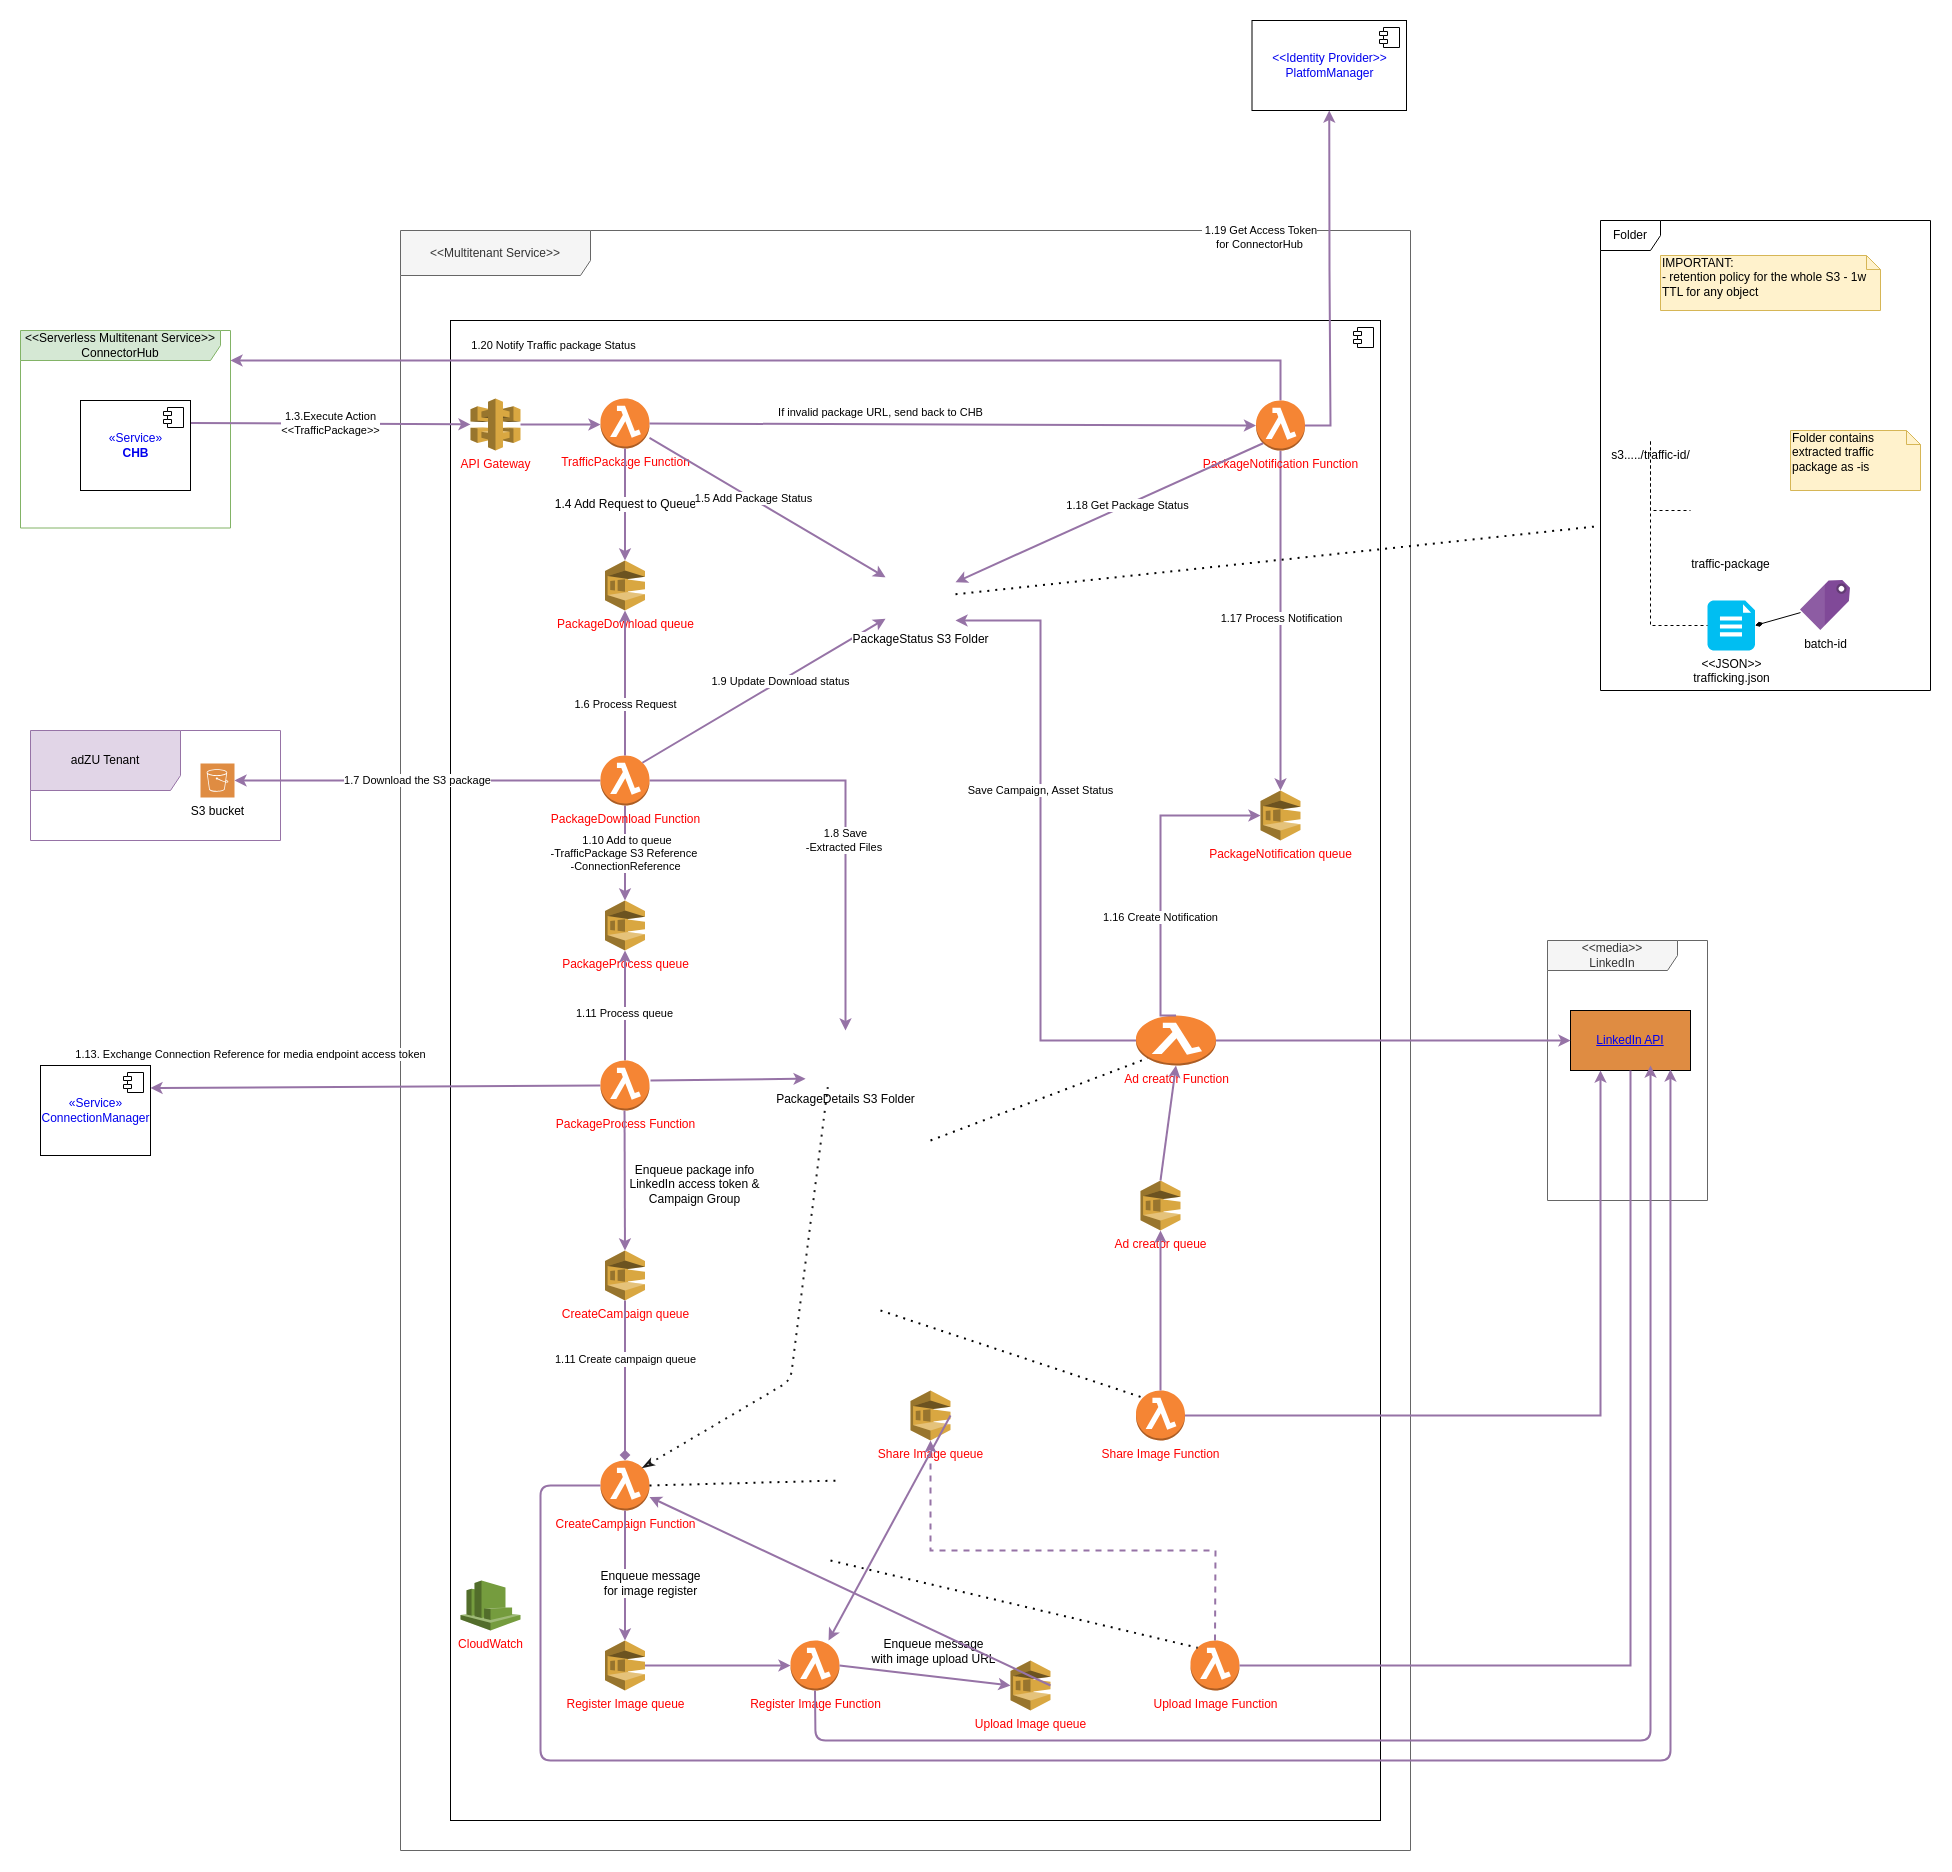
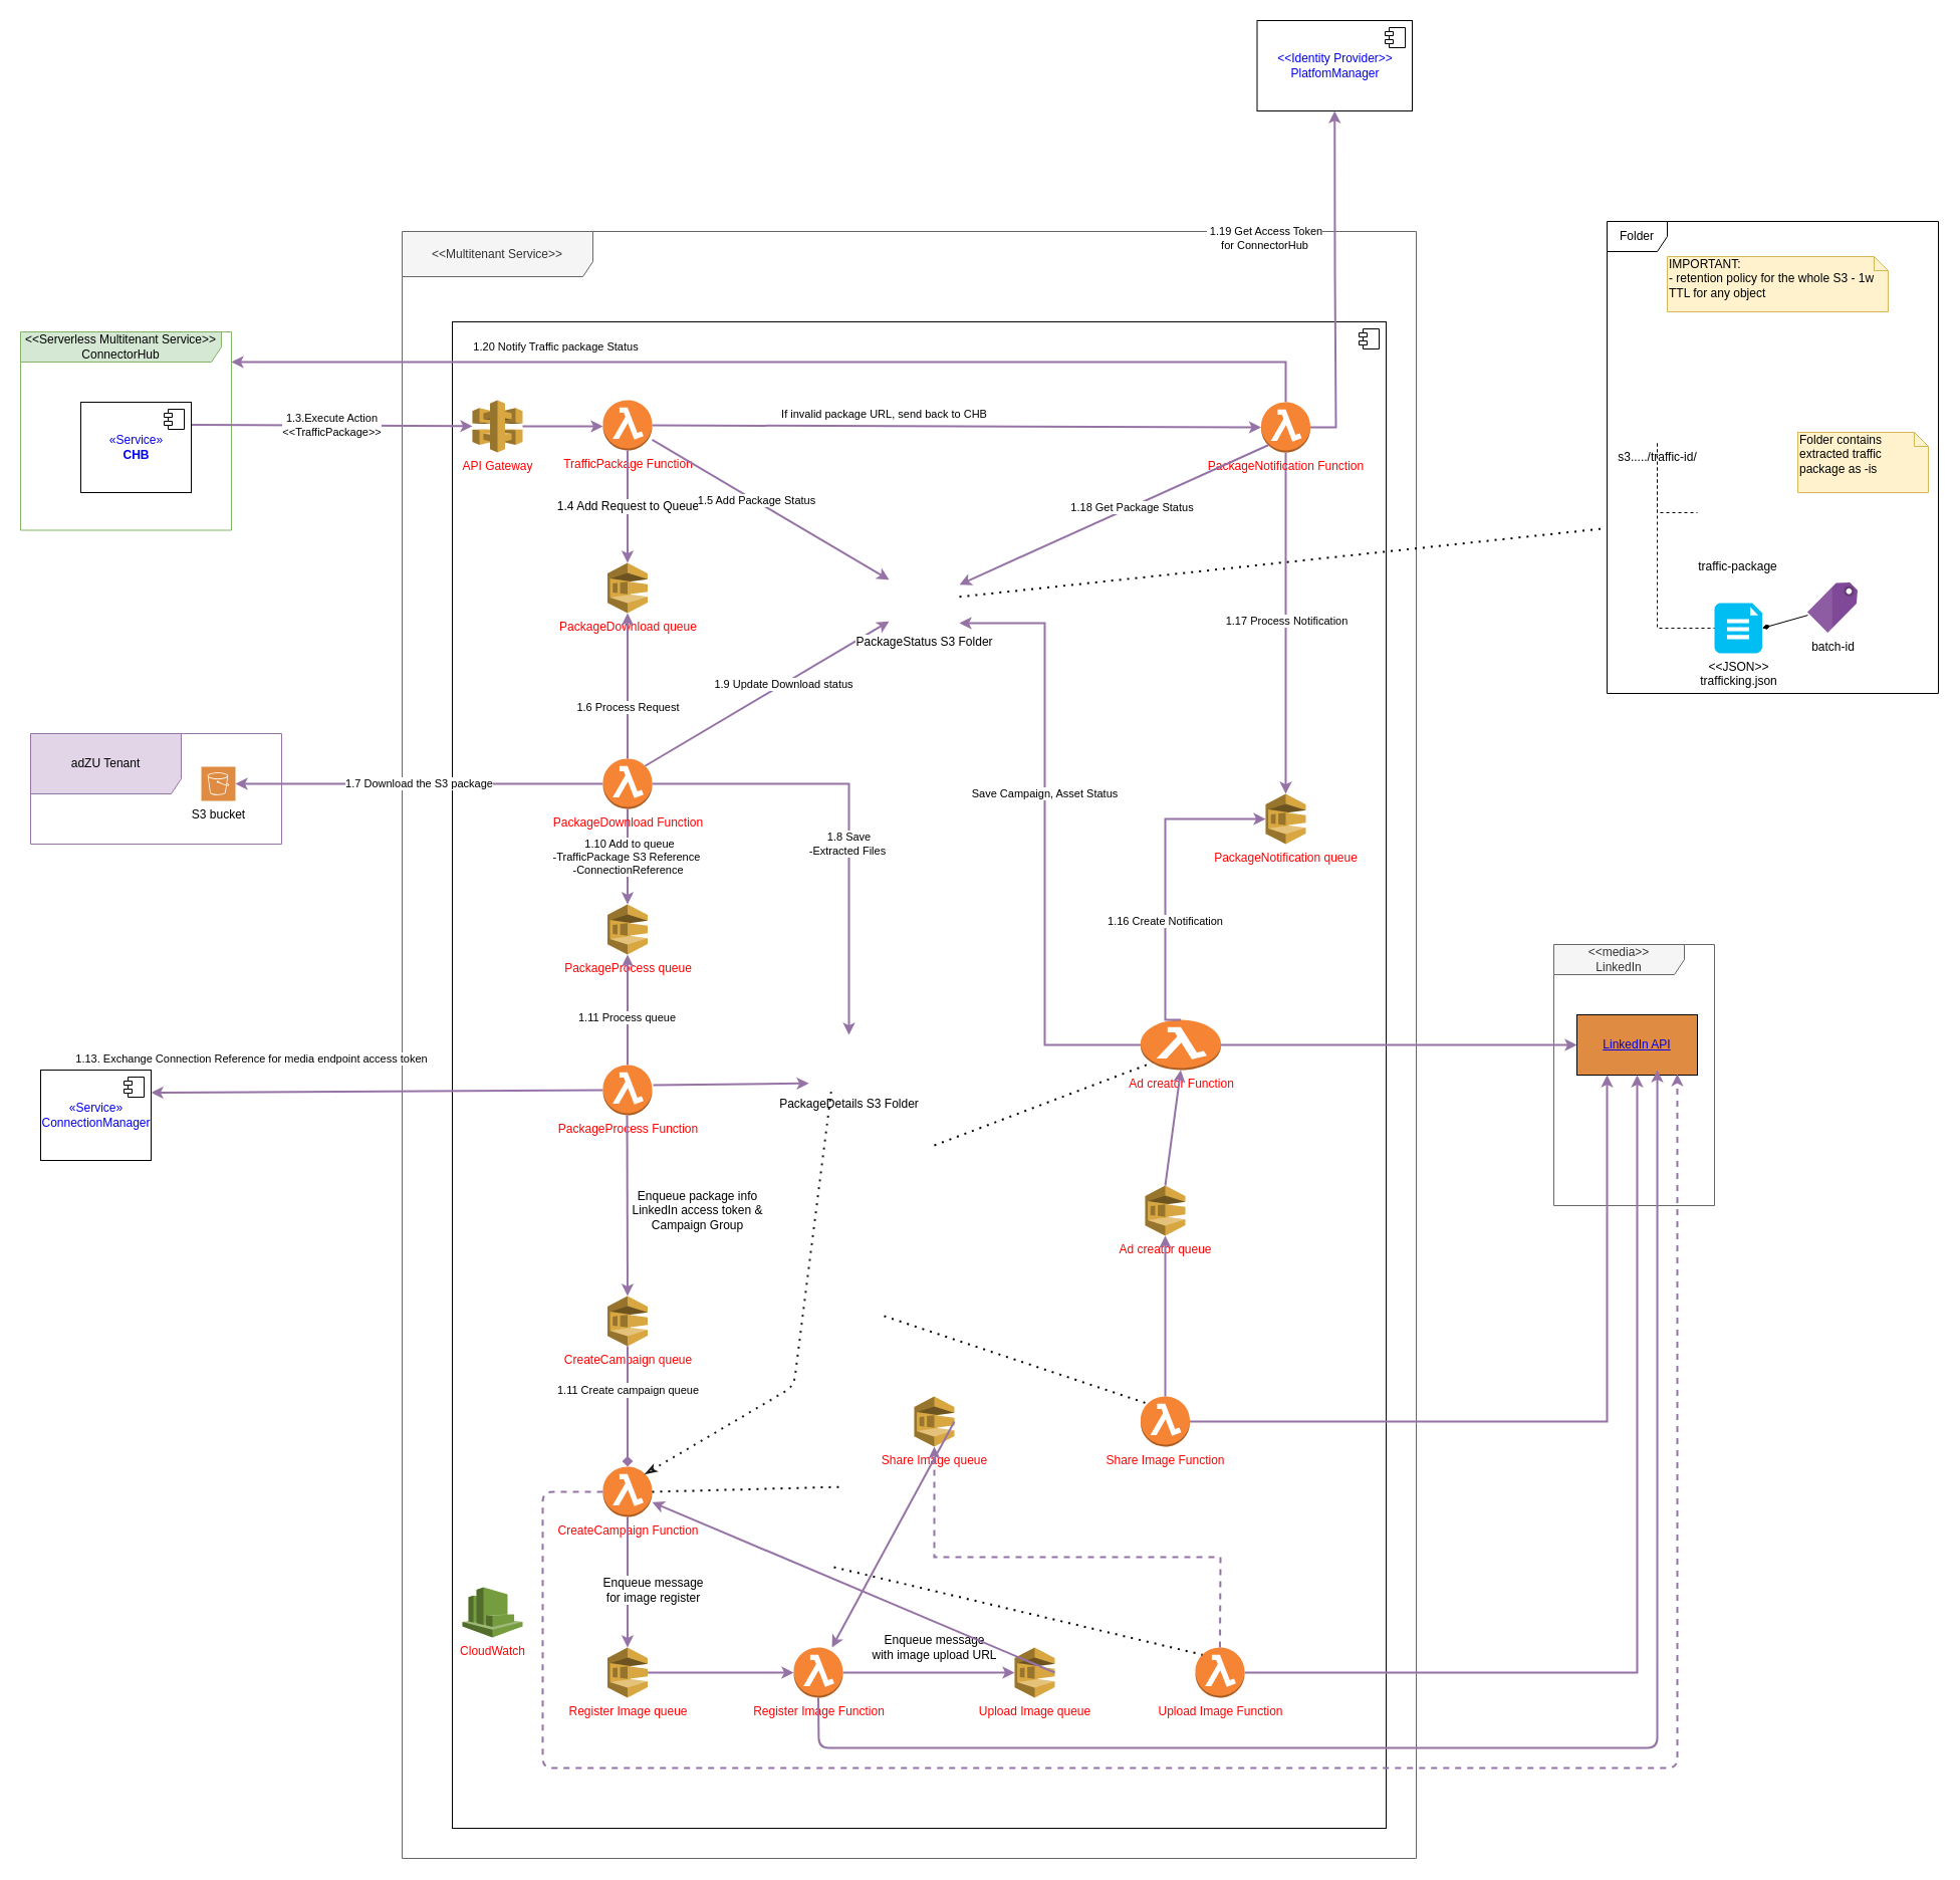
- <mxCell id="87" value="&lt;span style=&quot;font-size: 12px&quot;&gt;&lt;br&gt;&lt;/span&gt;" style="edgeStyle=none;rounded=0;orthogonalLoop=1;jettySize=auto;html=1;fillColor=#e1d5e7;strokeColor=#9673a6;strokeWidth=2;exitX=1;exitY=0.5;exitDx=0;exitDy=0;exitPerimeter=0;endArrow=none;" edge="1" parent="1" source="80" target="28"><mxGeometry x="-0.1" y="15" relative="1" as="geometry"><mxPoint x="1280" y="1660" as="sourcePoint" /><mxPoint x="1385.5" y="1664.38" as="targetPoint" /><mxPoint as="offset" /><Array as="points"><mxPoint x="1630" y="1665" /></Array></mxGeometry></mxCell>
+ <mxCell id="87" value="&lt;span style=&quot;font-size: 12px&quot;&gt;&lt;br&gt;&lt;/span&gt;" style="edgeStyle=none;rounded=0;orthogonalLoop=1;jettySize=auto;html=1;fillColor=#e1d5e7;strokeColor=#9673a6;strokeWidth=2;exitX=1;exitY=0.5;exitDx=0;exitDy=0;exitPerimeter=0;" edge="1" parent="1" source="80" target="28"><mxGeometry x="-0.1" y="15" relative="1" as="geometry"><mxPoint x="1280" y="1660" as="sourcePoint" /><mxPoint x="1385.5" y="1664.38" as="targetPoint" /><mxPoint as="offset" /><Array as="points"><mxPoint x="1630" y="1665" /></Array></mxGeometry></mxCell>
- <mxCell id="67" value="&lt;font color=&quot;#ff0000&quot;&gt;CreateCampaign&amp;nbsp;queue&lt;/font&gt;" style="outlineConnect=0;dashed=0;verticalLabelPosition=bottom;verticalAlign=top;align=center;html=1;shape=mxgraph.aws3.sqs;fillColor=#D9A741;gradientColor=none;" parent="1" vertex="1"><mxGeometry x="604.5" y="1250" width="40" height="50" as="geometry" /></mxCell>
+ <mxCell id="67" value="&lt;font color=&quot;#ff0000&quot;&gt;CreateCampaign&amp;nbsp;queue&lt;/font&gt;" style="outlineConnect=0;dashed=0;verticalLabelPosition=bottom;verticalAlign=top;align=center;html=1;shape=mxgraph.aws3.sqs;fillColor=#D9A741;gradientColor=none;" parent="1" vertex="1"><mxGeometry x="604.5" y="1290" width="40" height="50" as="geometry" /></mxCell>
- <mxCell id="75" value="&lt;font color=&quot;#ff0000&quot;&gt;Upload Image queue&lt;/font&gt;" style="outlineConnect=0;dashed=0;verticalLabelPosition=bottom;verticalAlign=top;align=center;html=1;shape=mxgraph.aws3.sqs;fillColor=#D9A741;gradientColor=none;" parent="1" vertex="1"><mxGeometry x="1010" y="1660" width="40" height="50" as="geometry" /></mxCell>
+ <mxCell id="75" value="&lt;font color=&quot;#ff0000&quot;&gt;Upload Image queue&lt;/font&gt;" style="outlineConnect=0;dashed=0;verticalLabelPosition=bottom;verticalAlign=top;align=center;html=1;shape=mxgraph.aws3.sqs;fillColor=#D9A741;gradientColor=none;" parent="1" vertex="1"><mxGeometry x="1010" y="1640" width="40" height="50" as="geometry" /></mxCell>
- <mxCell id="70" value="" style="endArrow=classic;html=1;fillColor=#e1d5e7;strokeColor=#9673a6;strokeWidth=2;entryX=0.833;entryY=0.983;entryDx=0;entryDy=0;entryPerimeter=0;exitX=0;exitY=0.5;exitDx=0;exitDy=0;exitPerimeter=0;" parent="1" source="66" target="28" edge="1"><mxGeometry width="50" height="50" relative="1" as="geometry"><mxPoint x="1030" y="1565" as="sourcePoint" /><mxPoint x="1640" y="1565" as="targetPoint" /><Array as="points"><mxPoint x="540" y="1485" /><mxPoint x="540" y="1760" /><mxPoint x="1670" y="1760" /></Array></mxGeometry></mxCell>
+ <mxCell id="70" value="" style="endArrow=classic;html=1;fillColor=#e1d5e7;strokeColor=#9673a6;strokeWidth=2;entryX=0.833;entryY=0.983;entryDx=0;entryDy=0;entryPerimeter=0;exitX=0;exitY=0.5;exitDx=0;exitDy=0;exitPerimeter=0;dashed=1;" parent="1" source="66" target="28" edge="1"><mxGeometry width="50" height="50" relative="1" as="geometry"><mxPoint x="1030" y="1565" as="sourcePoint" /><mxPoint x="1640" y="1565" as="targetPoint" /><Array as="points"><mxPoint x="540" y="1485" /><mxPoint x="540" y="1760" /><mxPoint x="1670" y="1760" /></Array></mxGeometry></mxCell>
